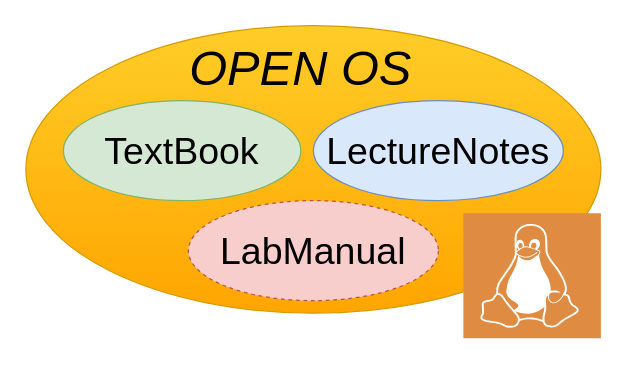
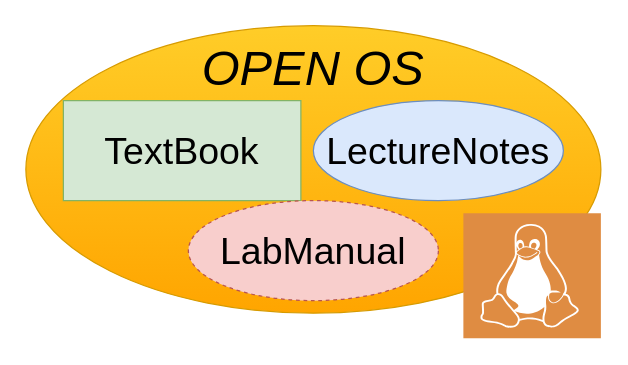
- <mxCell id="6" value="OPEN OS" style="text;html=1;strokeColor=none;fillColor=none;align=center;verticalAlign=middle;whiteSpace=wrap;rounded=0;fontSize=39;fontStyle=2" parent="1" vertex="1"><mxGeometry x="55" y="40" width="370" height="30" as="geometry" /></mxCell>
+ <mxCell id="6" value="OPEN OS" style="text;html=1;strokeColor=none;fillColor=none;align=center;verticalAlign=middle;whiteSpace=wrap;rounded=0;fontSize=39;fontStyle=2" parent="1" vertex="1"><mxGeometry x="65" y="40" width="370" height="30" as="geometry" /></mxCell>
- <mxCell id="3" value="TextBook" style="ellipse;whiteSpace=wrap;html=1;fontSize=30;fillColor=#d5e8d4;strokeColor=#82b366;" parent="1" vertex="1"><mxGeometry x="50" y="80" width="190" height="80" as="geometry" /></mxCell>
+ <mxCell id="3" value="TextBook" style="whiteSpace=wrap;html=1;fontSize=30;fillColor=#d5e8d4;strokeColor=#82b366;rounded=0;" parent="1" vertex="1"><mxGeometry x="50" y="80" width="190" height="80" as="geometry" /></mxCell>
